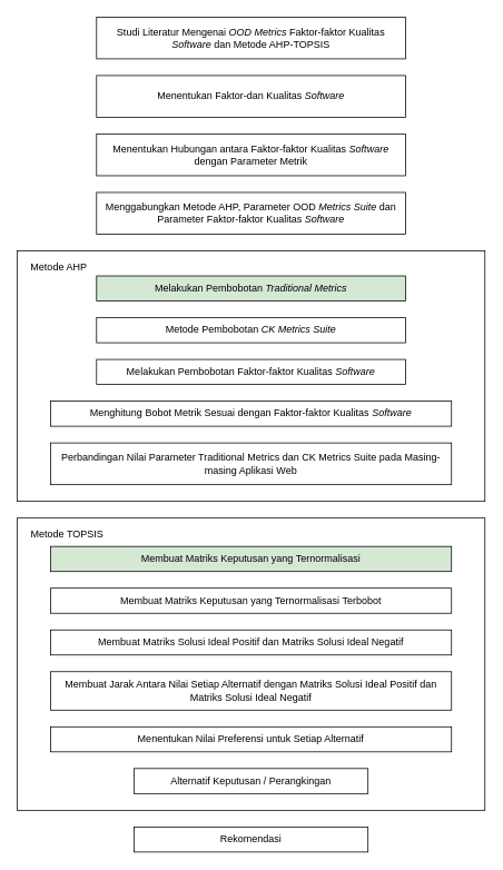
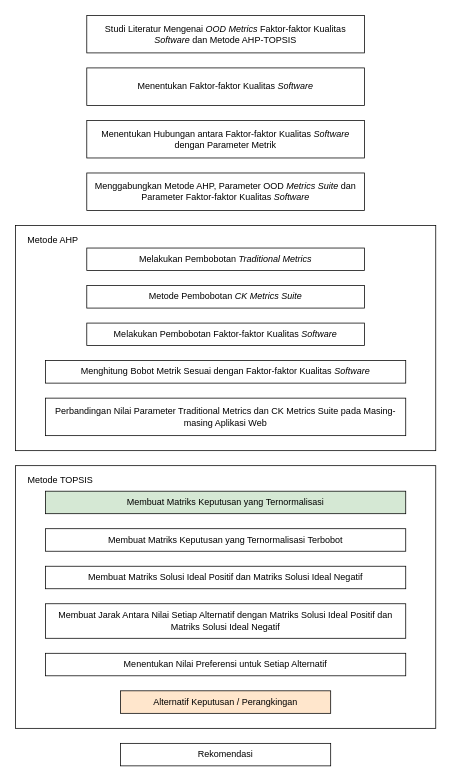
- <mxCell id="3" value="Menentukan Faktor-dan Kualitas &lt;i&gt;Software&lt;/i&gt;" style="rounded=0;whiteSpace=wrap;html=1;" parent="1" vertex="1"><mxGeometry x="115" y="90" width="370" height="50" as="geometry" /></mxCell>
+ <mxCell id="3" value="Menentukan Faktor-faktor Kualitas &lt;i&gt;Software&lt;/i&gt;" style="rounded=0;whiteSpace=wrap;html=1;" parent="1" vertex="1"><mxGeometry x="115" y="90" width="370" height="50" as="geometry" /></mxCell>
- <mxCell id="8" value="Melakukan Pembobotan &lt;i&gt;Traditional&lt;/i&gt; &lt;i&gt;Metrics&lt;/i&gt;" style="rounded=0;whiteSpace=wrap;html=1;fillColor=#d5e8d4;" parent="1" vertex="1"><mxGeometry x="115" y="330" width="370" height="30" as="geometry" /></mxCell>
+ <mxCell id="8" value="Melakukan Pembobotan &lt;i&gt;Traditional&lt;/i&gt; &lt;i&gt;Metrics&lt;/i&gt;" style="rounded=0;whiteSpace=wrap;html=1;" parent="1" vertex="1"><mxGeometry x="115" y="330" width="370" height="30" as="geometry" /></mxCell>
- <mxCell id="20" value="Alternatif Keputusan / Perangkingan" style="rounded=0;whiteSpace=wrap;html=1;noLabel=0;labelPadding=0;" vertex="1" parent="1"><mxGeometry x="160" y="920" width="280" height="30" as="geometry" /></mxCell>
+ <mxCell id="20" value="Alternatif Keputusan / Perangkingan" style="rounded=0;whiteSpace=wrap;html=1;noLabel=0;labelPadding=0;fillColor=#ffe6cc;" vertex="1" parent="1"><mxGeometry x="160" y="920" width="280" height="30" as="geometry" /></mxCell>
